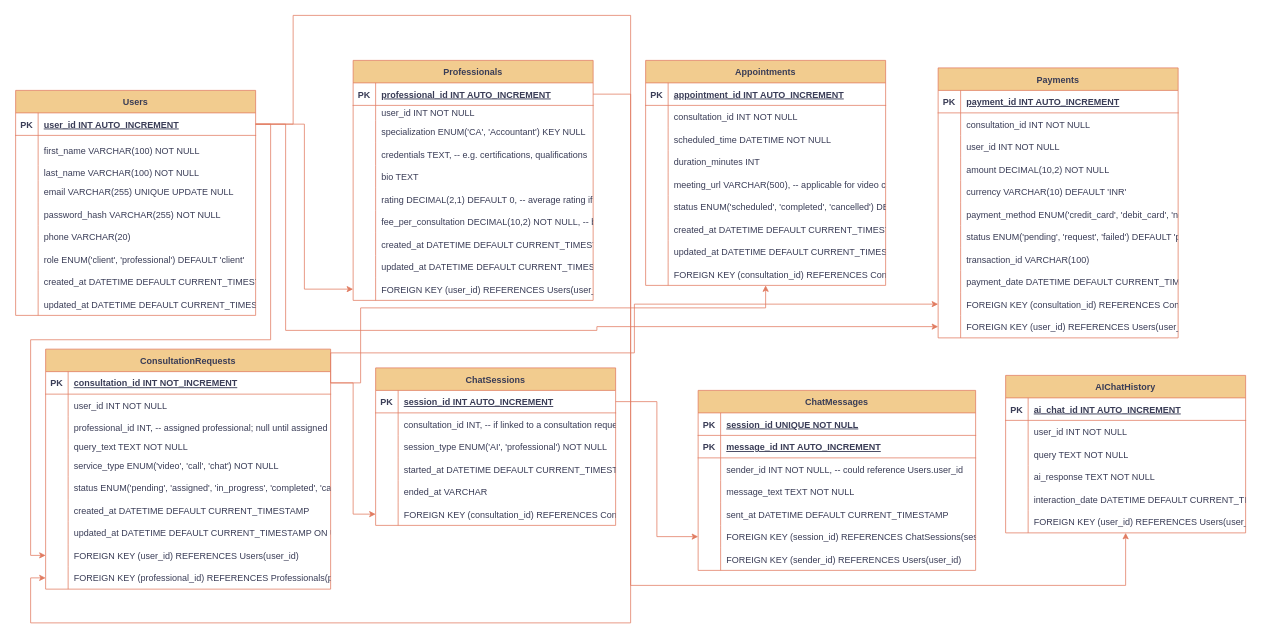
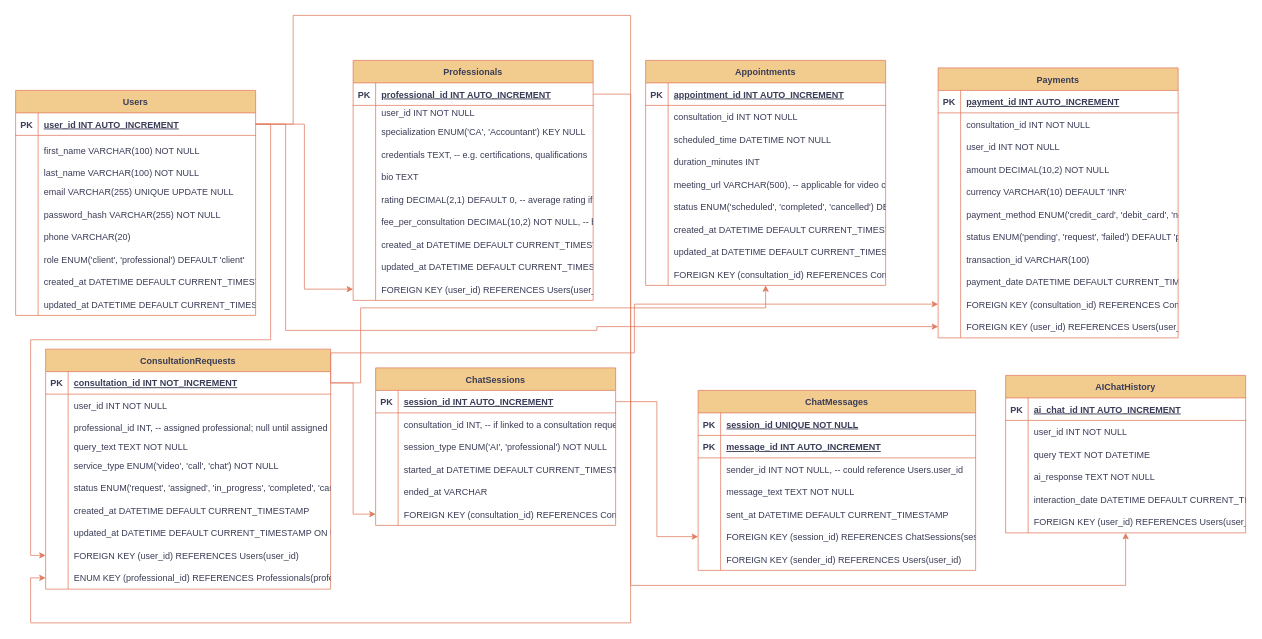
- <mxCell id="204" value="query TEXT NOT NULL" style="shape=partialRectangle;overflow=hidden;connectable=0;fillColor=none;align=left;strokeColor=#E07A5F;top=0;left=0;bottom=0;right=0;spacingLeft=6;labelBackgroundColor=none;fontColor=#393C56;" vertex="1" parent="202"><mxGeometry x="30" width="290" height="30" as="geometry"><mxRectangle width="290" height="30" as="alternateBounds" /></mxGeometry></mxCell>
+ <mxCell id="204" value="query TEXT NOT DATETIME" style="shape=partialRectangle;overflow=hidden;connectable=0;fillColor=none;align=left;strokeColor=#E07A5F;top=0;left=0;bottom=0;right=0;spacingLeft=6;labelBackgroundColor=none;fontColor=#393C56;" vertex="1" parent="202"><mxGeometry x="30" width="290" height="30" as="geometry"><mxRectangle width="290" height="30" as="alternateBounds" /></mxGeometry></mxCell>
- <mxCell id="79" value="status ENUM('pending', 'assigned', 'in_progress', 'completed', 'cancelled') DEFAULT 'pending'" style="shape=partialRectangle;overflow=hidden;connectable=0;fillColor=none;align=left;strokeColor=#E07A5F;top=0;left=0;bottom=0;right=0;spacingLeft=6;labelBackgroundColor=none;fontColor=#393C56;" vertex="1" parent="77"><mxGeometry x="30" width="350" height="30" as="geometry"><mxRectangle width="350" height="30" as="alternateBounds" /></mxGeometry></mxCell>
+ <mxCell id="79" value="status ENUM('request', 'assigned', 'in_progress', 'completed', 'cancelled') DEFAULT 'pending'" style="shape=partialRectangle;overflow=hidden;connectable=0;fillColor=none;align=left;strokeColor=#E07A5F;top=0;left=0;bottom=0;right=0;spacingLeft=6;labelBackgroundColor=none;fontColor=#393C56;" vertex="1" parent="77"><mxGeometry x="30" width="350" height="30" as="geometry"><mxRectangle width="350" height="30" as="alternateBounds" /></mxGeometry></mxCell>
- <mxCell id="91" value="FOREIGN KEY (professional_id) REFERENCES Professionals(professional_id)" style="shape=partialRectangle;overflow=hidden;connectable=0;fillColor=none;align=left;strokeColor=#E07A5F;top=0;left=0;bottom=0;right=0;spacingLeft=6;labelBackgroundColor=none;fontColor=#393C56;" vertex="1" parent="89"><mxGeometry x="30" width="350" height="30" as="geometry"><mxRectangle width="350" height="30" as="alternateBounds" /></mxGeometry></mxCell>
+ <mxCell id="91" value="ENUM KEY (professional_id) REFERENCES Professionals(professional_id)" style="shape=partialRectangle;overflow=hidden;connectable=0;fillColor=none;align=left;strokeColor=#E07A5F;top=0;left=0;bottom=0;right=0;spacingLeft=6;labelBackgroundColor=none;fontColor=#393C56;" vertex="1" parent="89"><mxGeometry x="30" width="350" height="30" as="geometry"><mxRectangle width="350" height="30" as="alternateBounds" /></mxGeometry></mxCell>
